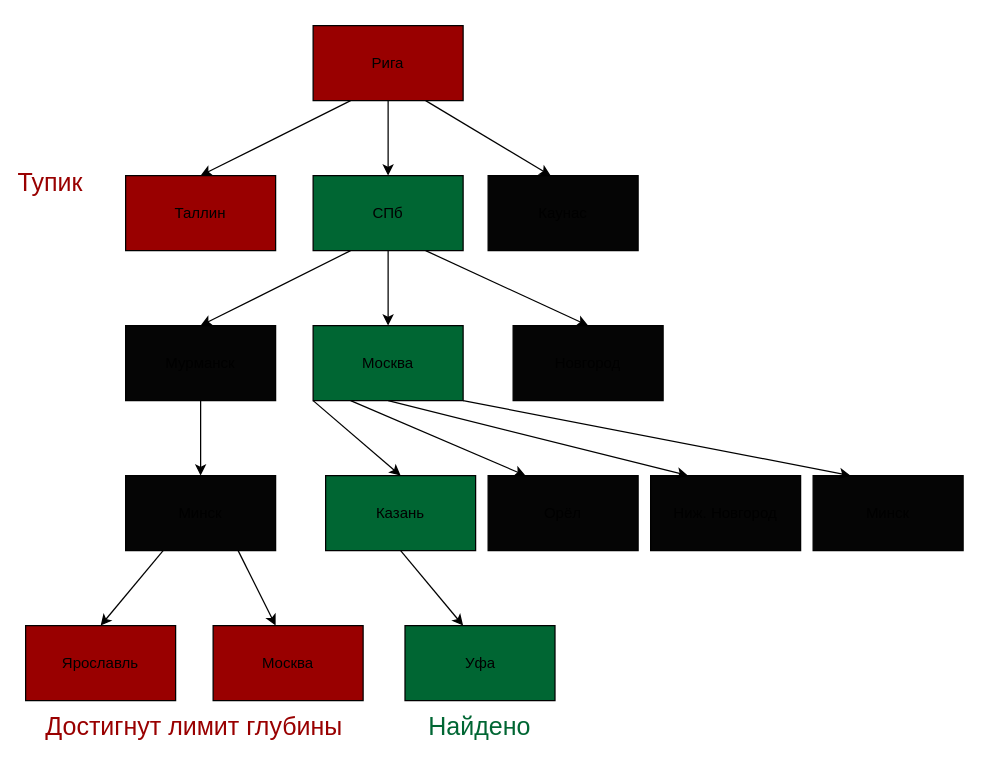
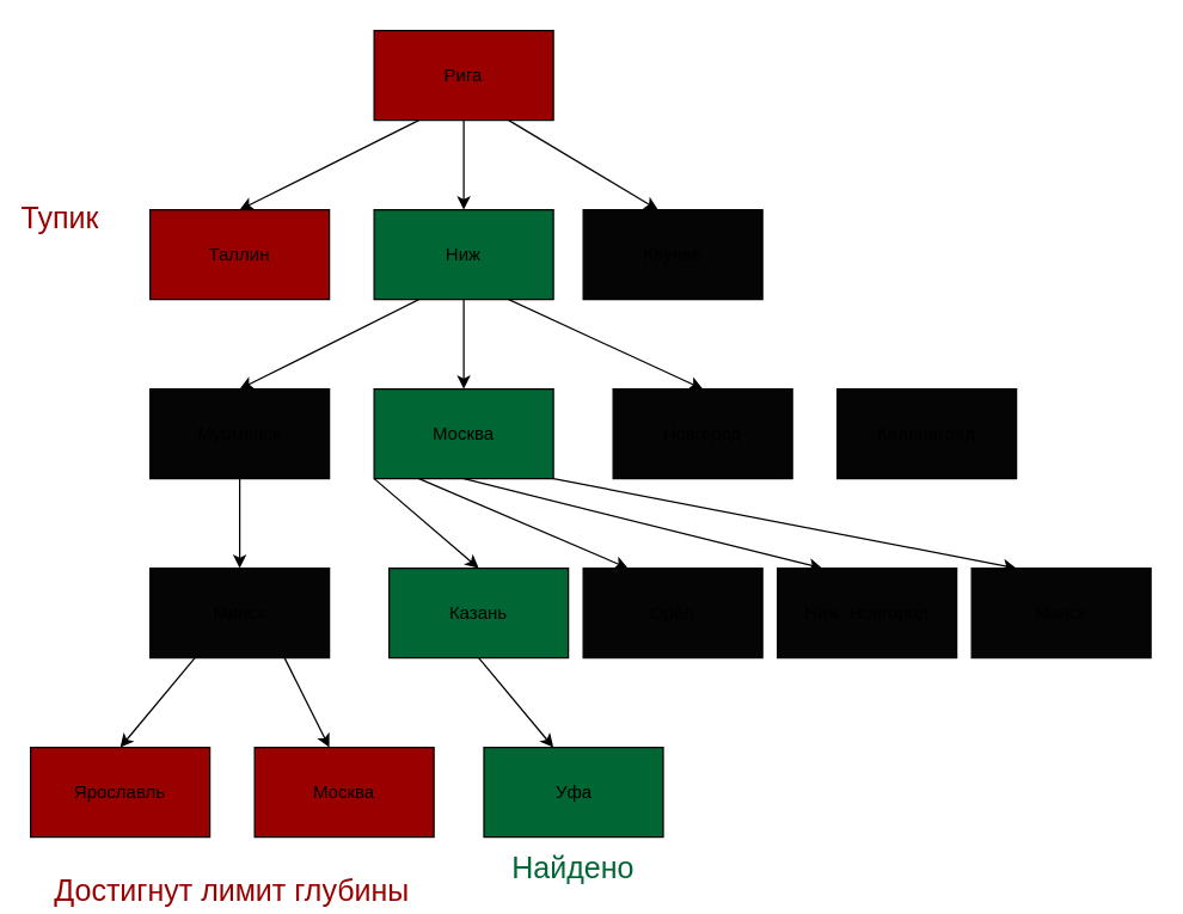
- <mxCell id="7" value="СПб" style="rounded=0;whiteSpace=wrap;html=1;fillColor=#006633;" parent="1" vertex="1"><mxGeometry x="250" y="140" width="120" height="60" as="geometry" /></mxCell>
+ <mxCell id="7" value="Ниж" style="rounded=0;whiteSpace=wrap;html=1;fillColor=#006633;" parent="1" vertex="1"><mxGeometry x="250" y="140" width="120" height="60" as="geometry" /></mxCell>
+ <mxCell id="16" value="Калиниград" style="rounded=0;whiteSpace=wrap;html=1;fillColor=#050505;" parent="1" vertex="1"><mxGeometry x="560" y="260" width="120" height="60" as="geometry" /></mxCell>
- <mxCell id="24" value="&lt;font style=&quot;font-size: 20px&quot; color=&quot;#990000&quot;&gt;Достигнут лимит глубины&lt;/font&gt;" style="text;html=1;strokeColor=none;fillColor=none;align=center;verticalAlign=middle;whiteSpace=wrap;rounded=0;" parent="1" vertex="1"><mxGeometry x="20" y="570" width="270" height="20" as="geometry" /></mxCell>
+ <mxCell id="24" value="&lt;font style=&quot;font-size: 20px&quot; color=&quot;#990000&quot;&gt;Достигнут лимит глубины&lt;/font&gt;" style="text;html=1;strokeColor=none;fillColor=none;align=center;verticalAlign=middle;whiteSpace=wrap;rounded=0;" parent="1" vertex="1"><mxGeometry x="20" y="585" width="270" height="20" as="geometry" /></mxCell>
